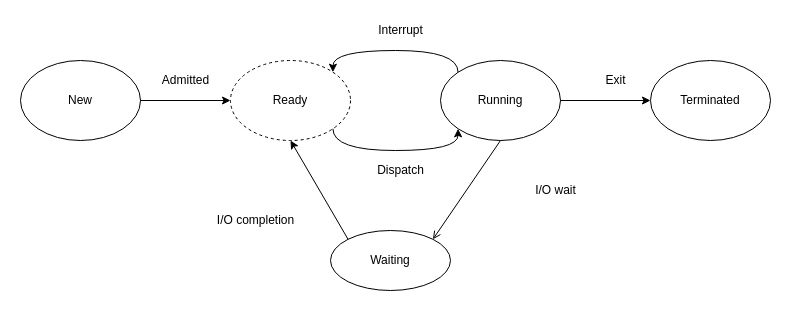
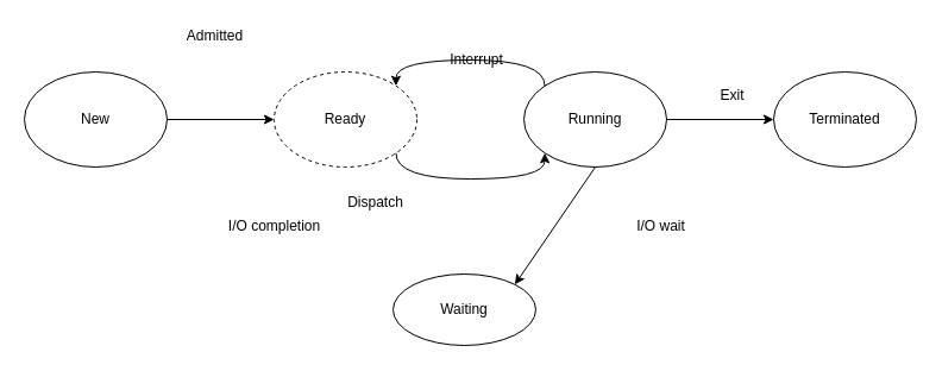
- <mxCell id="11" value="Interrupt" style="text;html=1;align=center;verticalAlign=middle;resizable=0;points=[];autosize=1;" parent="1" vertex="1"><mxGeometry x="370" y="20" width="60" height="20" as="geometry" /></mxCell>
+ <mxCell id="11" value="Interrupt" style="text;html=1;align=center;verticalAlign=middle;resizable=0;points=[];autosize=1;" parent="1" vertex="1"><mxGeometry x="370" y="40" width="60" height="20" as="geometry" /></mxCell>
- <mxCell id="8" value="Admitted" style="text;html=1;align=center;verticalAlign=middle;resizable=0;points=[];autosize=1;" parent="1" vertex="1"><mxGeometry x="155" y="70" width="60" height="20" as="geometry" /></mxCell>
+ <mxCell id="8" value="Admitted" style="text;html=1;align=center;verticalAlign=middle;resizable=0;points=[];autosize=1;" parent="1" vertex="1"><mxGeometry x="150" y="20" width="60" height="20" as="geometry" /></mxCell>
- <mxCell id="12" value="Dispatch" style="text;html=1;align=center;verticalAlign=middle;resizable=0;points=[];autosize=1;" parent="1" vertex="1"><mxGeometry x="370" y="160" width="60" height="20" as="geometry" /></mxCell>
+ <mxCell id="12" value="Dispatch" style="text;html=1;align=center;verticalAlign=middle;resizable=0;points=[];autosize=1;" parent="1" vertex="1"><mxGeometry x="285" y="160" width="60" height="20" as="geometry" /></mxCell>
- <mxCell id="14" value="" style="endArrow=classic;html=1;exitX=0;exitY=0;exitDx=0;exitDy=0;entryX=0.5;entryY=1;entryDx=0;entryDy=0;" parent="1" source="6" target="3" edge="1"><mxGeometry width="50" height="50" relative="1" as="geometry"><mxPoint x="270" y="310" as="sourcePoint" /><mxPoint x="320" y="260" as="targetPoint" /></mxGeometry></mxCell>
- <mxCell id="15" value="I/O completion" style="text;html=1;align=center;verticalAlign=middle;resizable=0;points=[];autosize=1;" parent="1" vertex="1"><mxGeometry x="210" y="210" width="90" height="20" as="geometry" /></mxCell>
+ <mxCell id="15" value="I/O completion" style="text;html=1;align=center;verticalAlign=middle;resizable=0;points=[];autosize=1;" parent="1" vertex="1"><mxGeometry x="185" y="180" width="90" height="20" as="geometry" /></mxCell>
- <mxCell id="13" value="" style="endArrow=open;html=1;exitX=0.5;exitY=1;exitDx=0;exitDy=0;entryX=1;entryY=0;entryDx=0;entryDy=0;" parent="1" source="4" target="6" edge="1"><mxGeometry width="50" height="50" relative="1" as="geometry"><mxPoint x="330" y="250" as="sourcePoint" /><mxPoint x="380" y="200" as="targetPoint" /></mxGeometry></mxCell>
+ <mxCell id="13" value="" style="endArrow=classic;html=1;exitX=0.5;exitY=1;exitDx=0;exitDy=0;entryX=1;entryY=0;entryDx=0;entryDy=0;" parent="1" source="4" target="6" edge="1"><mxGeometry width="50" height="50" relative="1" as="geometry"><mxPoint x="330" y="250" as="sourcePoint" /><mxPoint x="380" y="200" as="targetPoint" /></mxGeometry></mxCell>
